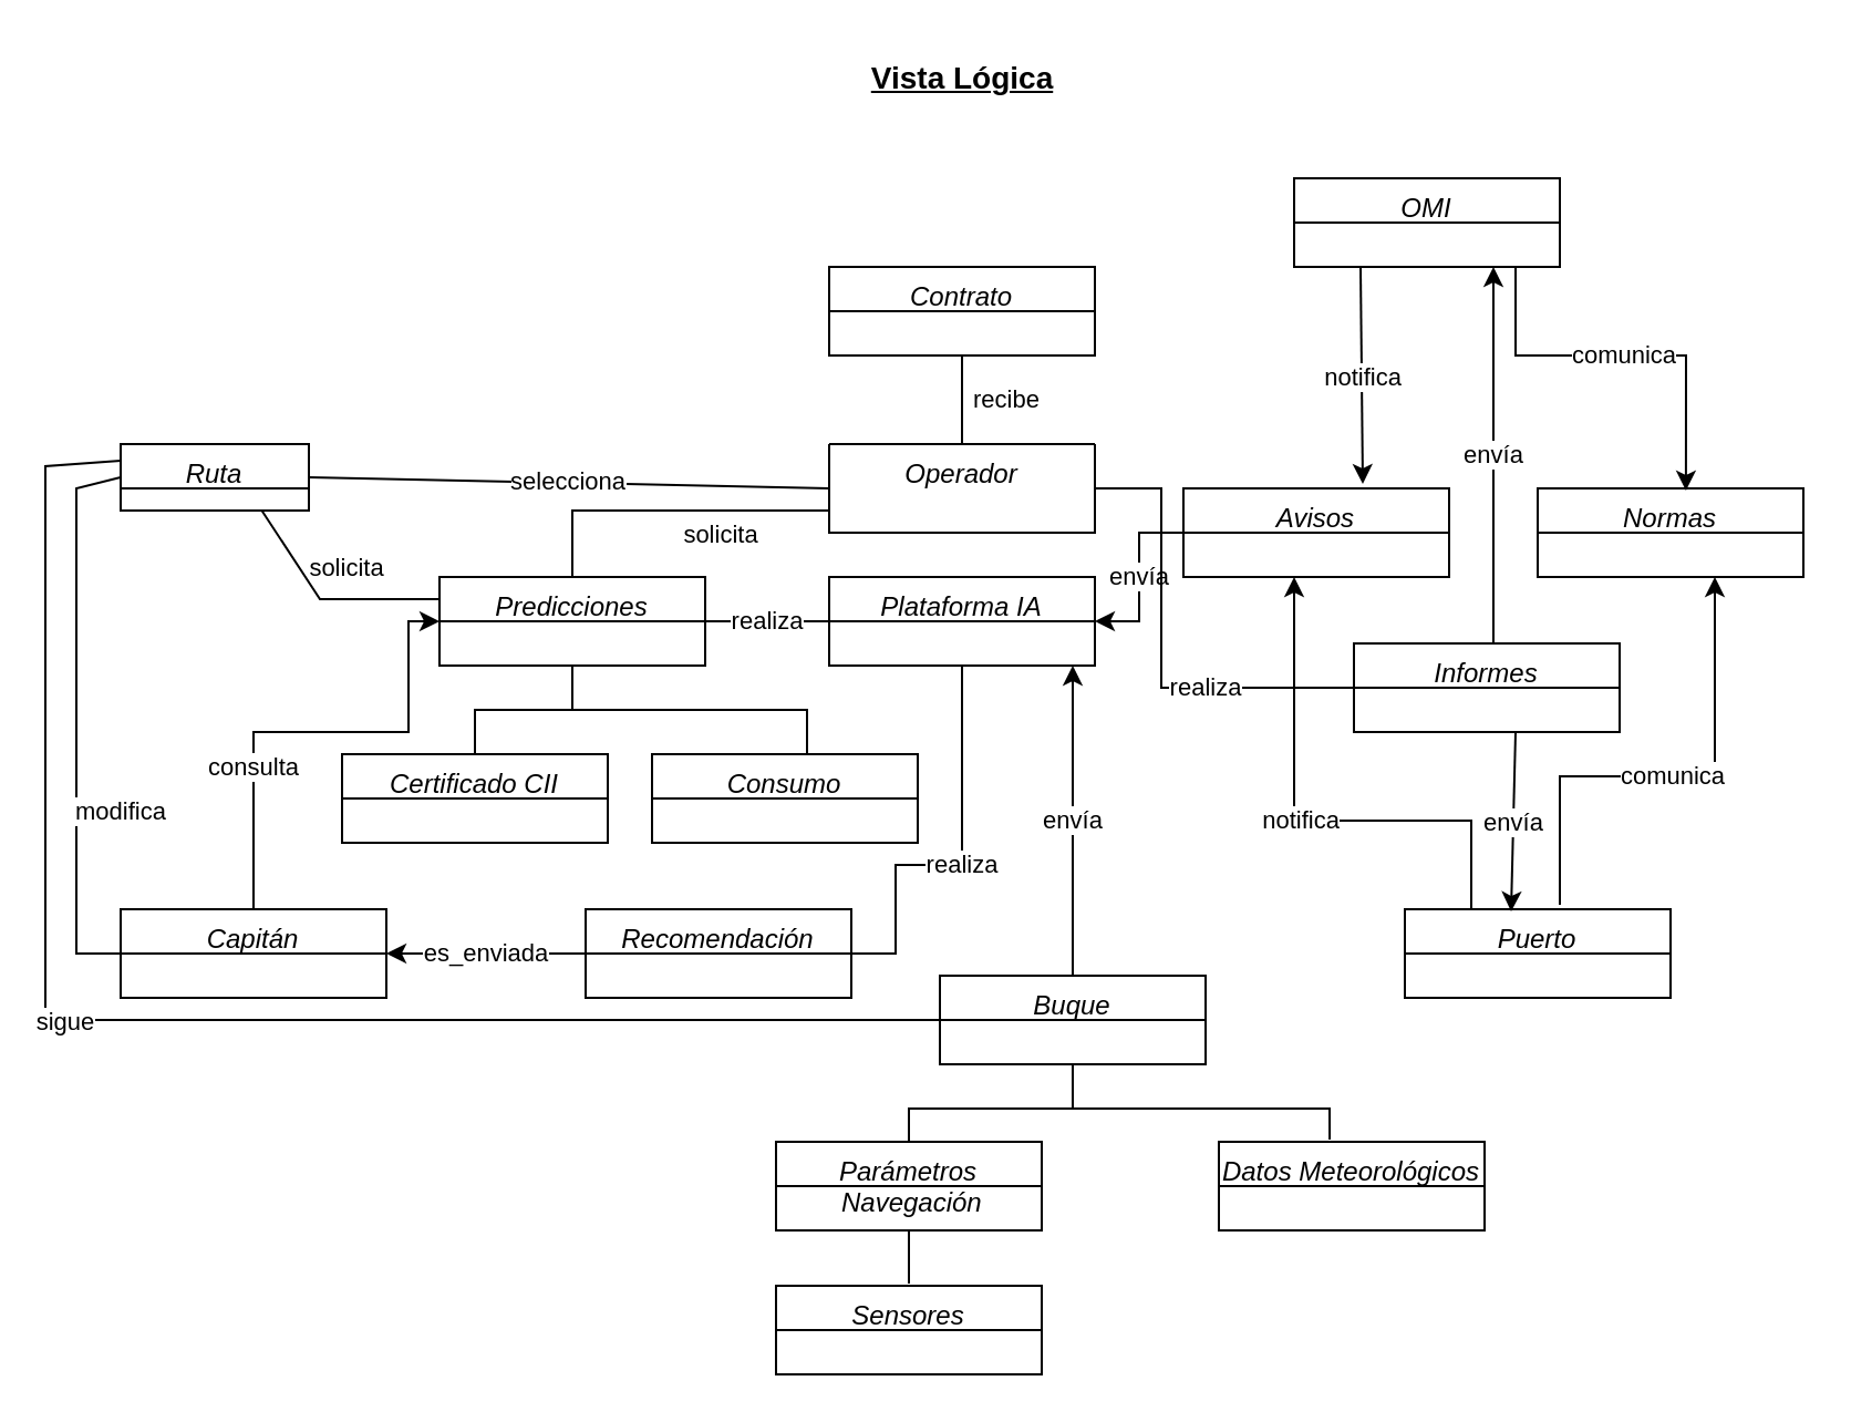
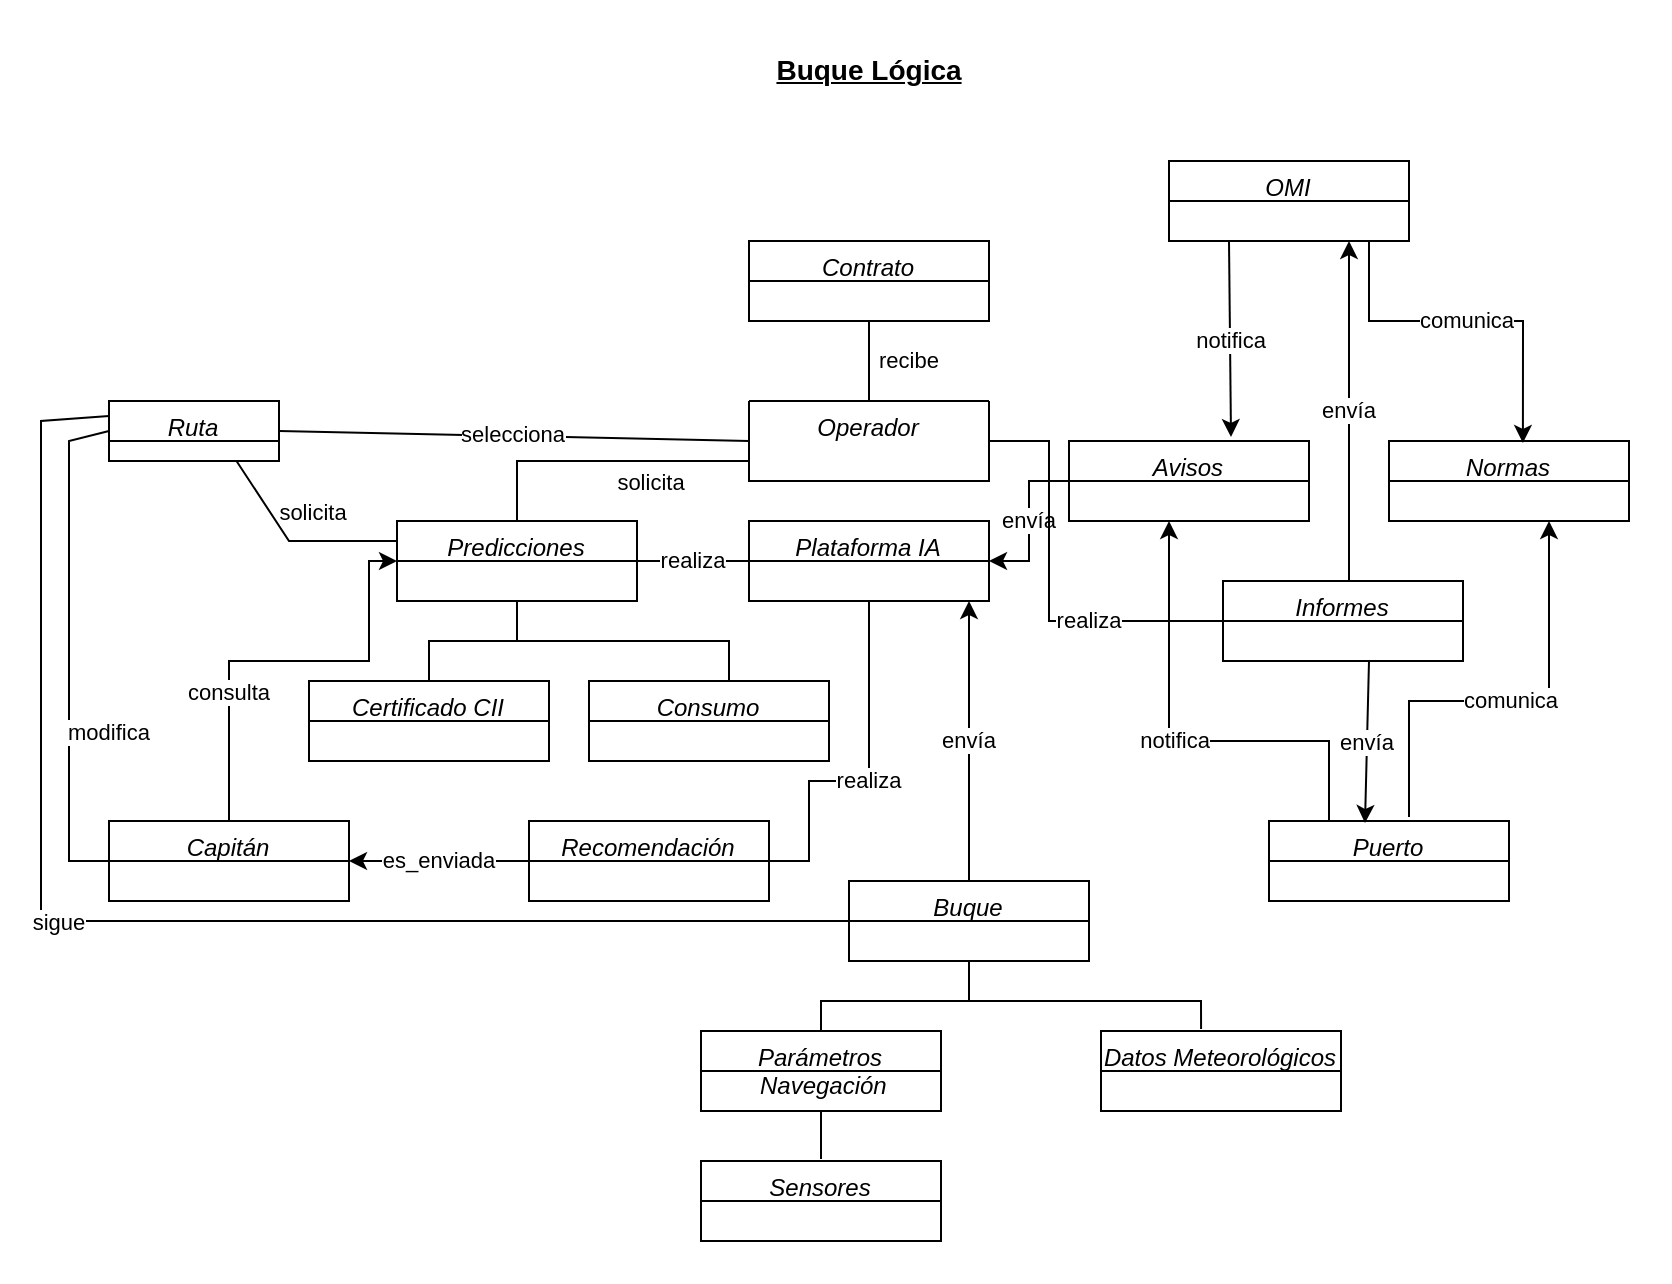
- <mxCell id="2" value="&lt;font style=&quot;font-size: 14px;&quot;&gt;Vista Lógica&lt;/font&gt;" style="text;html=1;align=center;verticalAlign=middle;resizable=0;points=[];autosize=1;strokeColor=none;fillColor=none;fontStyle=5" vertex="1" parent="1"><mxGeometry x="384" y="20" width="100" height="30" as="geometry" /></mxCell>
+ <mxCell id="2" value="&lt;font style=&quot;font-size: 14px;&quot;&gt;Buque Lógica&lt;/font&gt;" style="text;html=1;align=center;verticalAlign=middle;resizable=0;points=[];autosize=1;strokeColor=none;fillColor=none;fontStyle=5" vertex="1" parent="1"><mxGeometry x="384" y="20" width="100" height="30" as="geometry" /></mxCell>
